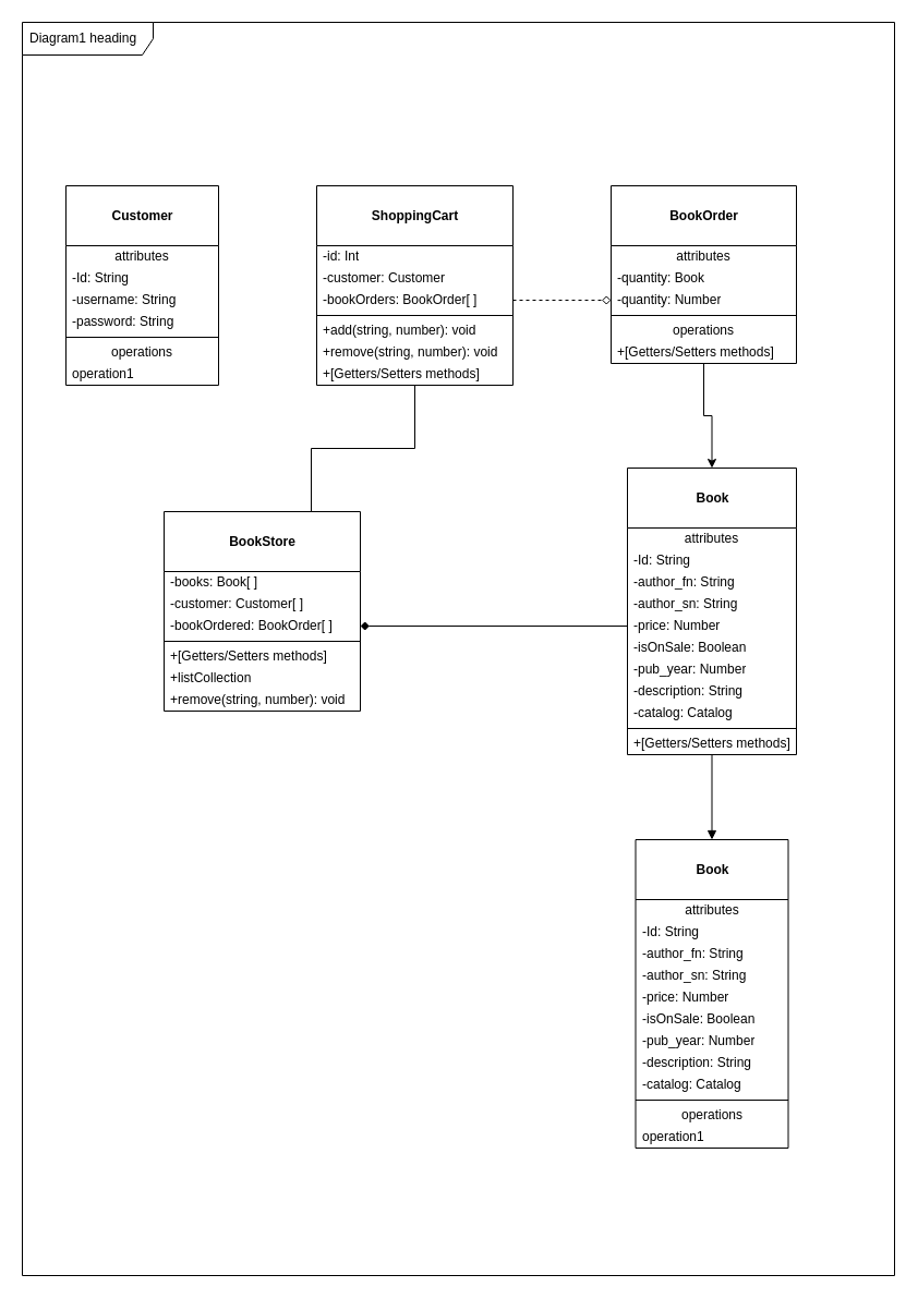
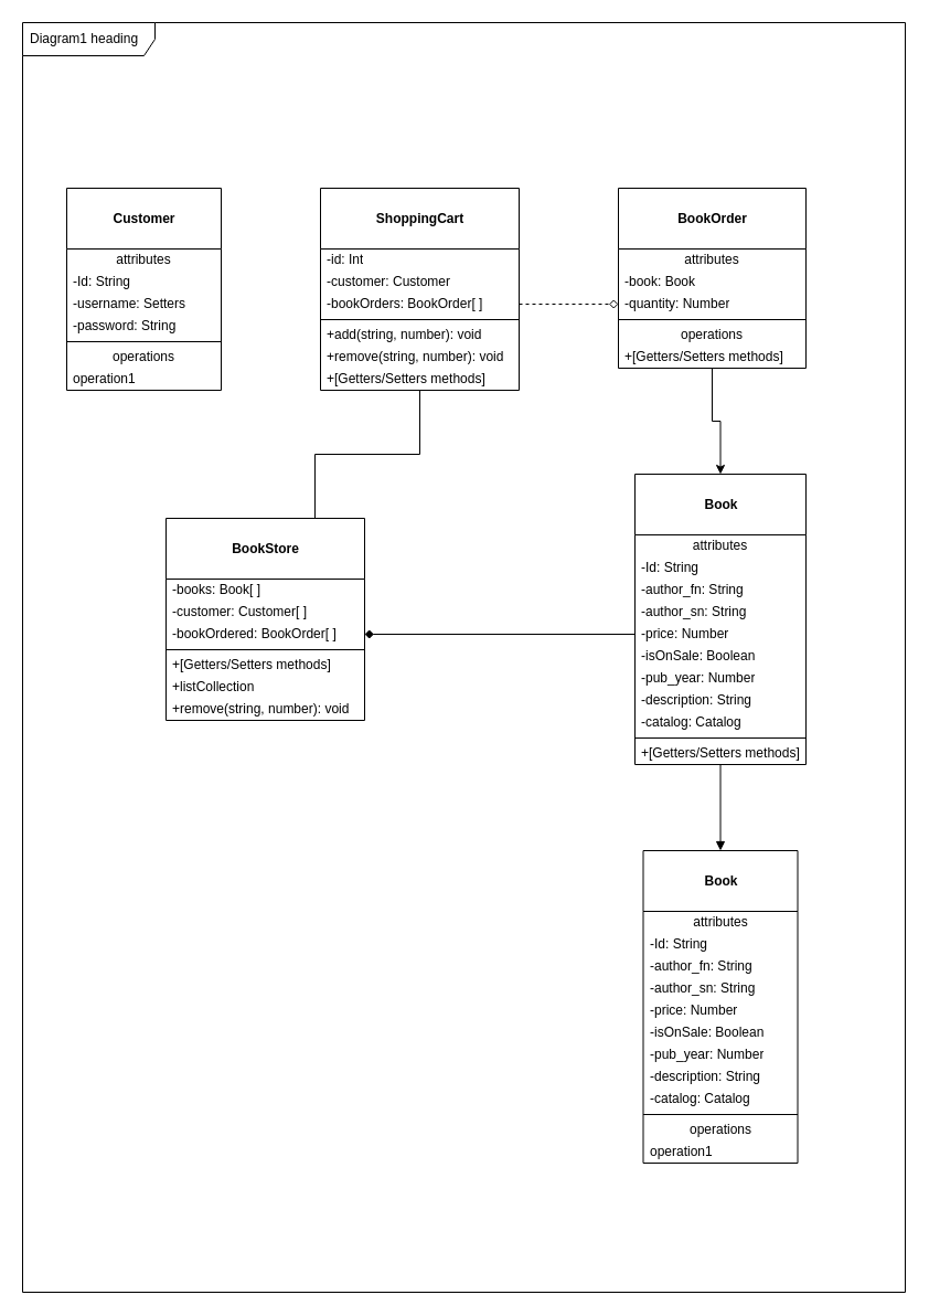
- <mxCell id="27" value="-quantity: Book" style="text;html=1;strokeColor=none;fillColor=none;align=left;verticalAlign=middle;spacingLeft=4;spacingRight=4;overflow=hidden;rotatable=0;points=[[0,0.5],[1,0.5]];portConstraint=eastwest;" vertex="1" parent="25"><mxGeometry y="75" width="170" height="20" as="geometry" /></mxCell>
+ <mxCell id="27" value="-book: Book" style="text;html=1;strokeColor=none;fillColor=none;align=left;verticalAlign=middle;spacingLeft=4;spacingRight=4;overflow=hidden;rotatable=0;points=[[0,0.5],[1,0.5]];portConstraint=eastwest;" vertex="1" parent="25"><mxGeometry y="75" width="170" height="20" as="geometry" /></mxCell>
- <mxCell id="6" value="-username: String" style="text;html=1;strokeColor=none;fillColor=none;align=left;verticalAlign=middle;spacingLeft=4;spacingRight=4;overflow=hidden;rotatable=0;points=[[0,0.5],[1,0.5]];portConstraint=eastwest;" vertex="1" parent="3"><mxGeometry y="95" width="140" height="20" as="geometry" /></mxCell>
+ <mxCell id="6" value="-username: Setters" style="text;html=1;strokeColor=none;fillColor=none;align=left;verticalAlign=middle;spacingLeft=4;spacingRight=4;overflow=hidden;rotatable=0;points=[[0,0.5],[1,0.5]];portConstraint=eastwest;" vertex="1" parent="3"><mxGeometry y="95" width="140" height="20" as="geometry" /></mxCell>
